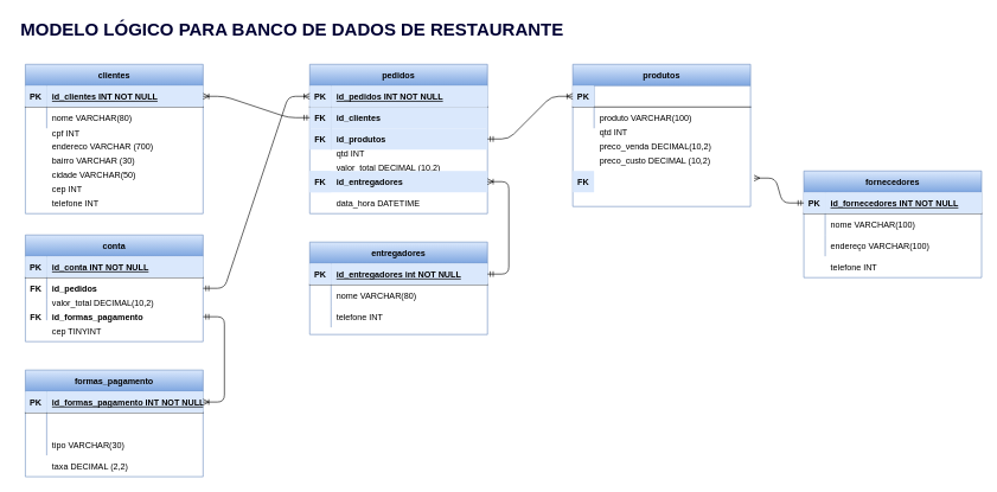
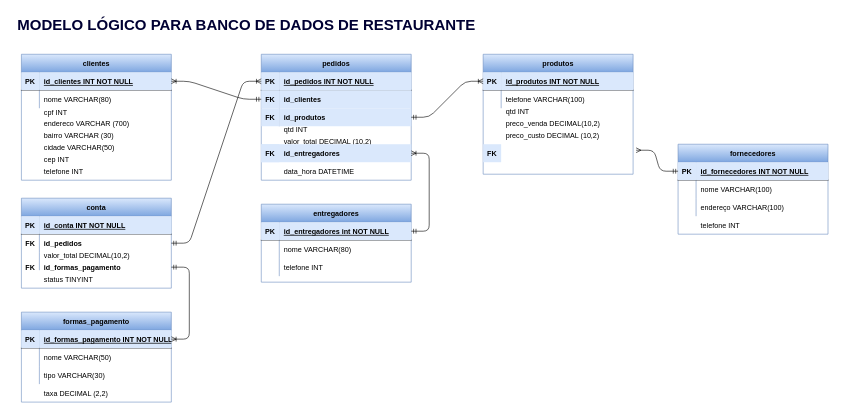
+ <mxCell id="15" value="id_produtos INT NOT NULL" style="shape=partialRectangle;overflow=hidden;connectable=0;fillColor=#dae8fc;top=0;left=0;bottom=0;right=0;align=left;spacingLeft=6;fontStyle=5;strokeColor=#6c8ebf;" parent="13" vertex="1"><mxGeometry x="30" width="220" height="30" as="geometry" /></mxCell>
- <mxCell id="18" value="produto VARCHAR(100)" style="shape=partialRectangle;overflow=hidden;connectable=0;fillColor=none;top=0;left=0;bottom=0;right=0;align=left;spacingLeft=6;" parent="16" vertex="1"><mxGeometry x="30" width="220" height="30" as="geometry" /></mxCell>
+ <mxCell id="18" value="telefone VARCHAR(100)" style="shape=partialRectangle;overflow=hidden;connectable=0;fillColor=none;top=0;left=0;bottom=0;right=0;align=left;spacingLeft=6;" parent="16" vertex="1"><mxGeometry x="30" width="220" height="30" as="geometry" /></mxCell>
- <mxCell id="133" value="cep TINYINT" style="shape=partialRectangle;overflow=hidden;connectable=0;fillColor=none;top=0;left=0;bottom=0;right=0;align=left;spacingLeft=6;" parent="131" vertex="1"><mxGeometry x="30" width="220" height="30" as="geometry" /></mxCell>
+ <mxCell id="133" value="status TINYINT" style="shape=partialRectangle;overflow=hidden;connectable=0;fillColor=none;top=0;left=0;bottom=0;right=0;align=left;spacingLeft=6;" parent="131" vertex="1"><mxGeometry x="30" width="220" height="30" as="geometry" /></mxCell>
+ <mxCell id="119" value="nome VARCHAR(50)" style="shape=partialRectangle;overflow=hidden;connectable=0;fillColor=none;top=0;left=0;bottom=0;right=0;align=left;spacingLeft=6;" parent="117" vertex="1"><mxGeometry x="30" width="220" height="30" as="geometry" /></mxCell>
